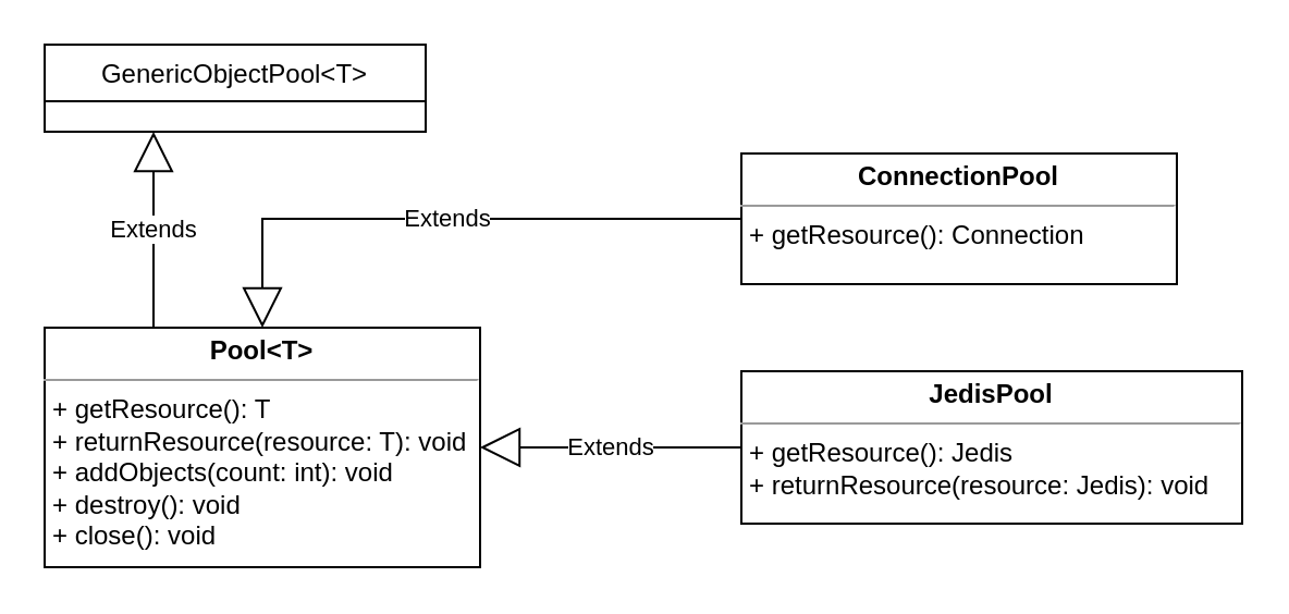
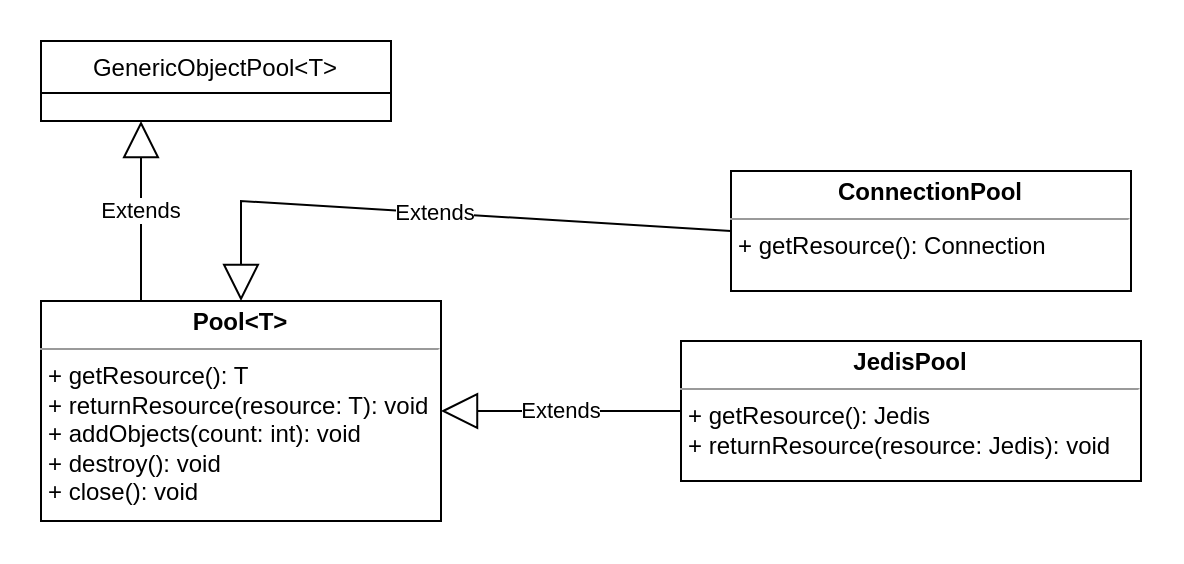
- <mxCell id="3" value="&lt;p style=&quot;margin: 0px ; margin-top: 4px ; text-align: center&quot;&gt;&lt;b&gt;ConnectionPool&lt;/b&gt;&lt;/p&gt;&lt;hr size=&quot;1&quot;&gt;&lt;p style=&quot;margin: 0px ; margin-left: 4px&quot;&gt;&lt;/p&gt;&lt;p style=&quot;margin: 0px ; margin-left: 4px&quot;&gt;+ getResource(): Connection&lt;/p&gt;" style="verticalAlign=top;align=left;overflow=fill;fontSize=12;fontFamily=Helvetica;html=1;" parent="1" vertex="1"><mxGeometry x="340" y="70" width="200" height="60" as="geometry" /></mxCell>
+ <mxCell id="3" value="&lt;p style=&quot;margin: 0px ; margin-top: 4px ; text-align: center&quot;&gt;&lt;b&gt;ConnectionPool&lt;/b&gt;&lt;/p&gt;&lt;hr size=&quot;1&quot;&gt;&lt;p style=&quot;margin: 0px ; margin-left: 4px&quot;&gt;&lt;/p&gt;&lt;p style=&quot;margin: 0px ; margin-left: 4px&quot;&gt;+ getResource(): Connection&lt;/p&gt;" style="verticalAlign=top;align=left;overflow=fill;fontSize=12;fontFamily=Helvetica;html=1;" parent="1" vertex="1"><mxGeometry x="365" y="85" width="200" height="60" as="geometry" /></mxCell>
